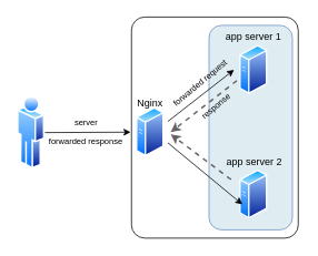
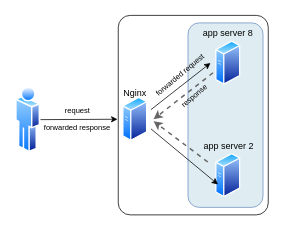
- <mxCell id="11" value="app server 1" style="text;html=1;align=center;verticalAlign=middle;whiteSpace=wrap;rounded=0;" vertex="1" parent="1"><mxGeometry x="249" y="24" width="109" height="39" as="geometry" /></mxCell>
+ <mxCell id="11" value="app server 8" style="text;html=1;align=center;verticalAlign=middle;whiteSpace=wrap;rounded=0;" vertex="1" parent="1"><mxGeometry x="249" y="24" width="109" height="39" as="geometry" /></mxCell>
- <mxCell id="16" value="&lt;font style=&quot;font-size: 10px;&quot;&gt;server&lt;/font&gt;" style="text;html=1;align=center;verticalAlign=middle;whiteSpace=wrap;rounded=0;" vertex="1" parent="1"><mxGeometry x="72.8" y="143" width="60" height="8.5" as="geometry" /></mxCell>
+ <mxCell id="16" value="&lt;font style=&quot;font-size: 10px;&quot;&gt;request&lt;/font&gt;" style="text;html=1;align=center;verticalAlign=middle;whiteSpace=wrap;rounded=0;" vertex="1" parent="1"><mxGeometry x="72.8" y="143" width="60" height="8.5" as="geometry" /></mxCell>
